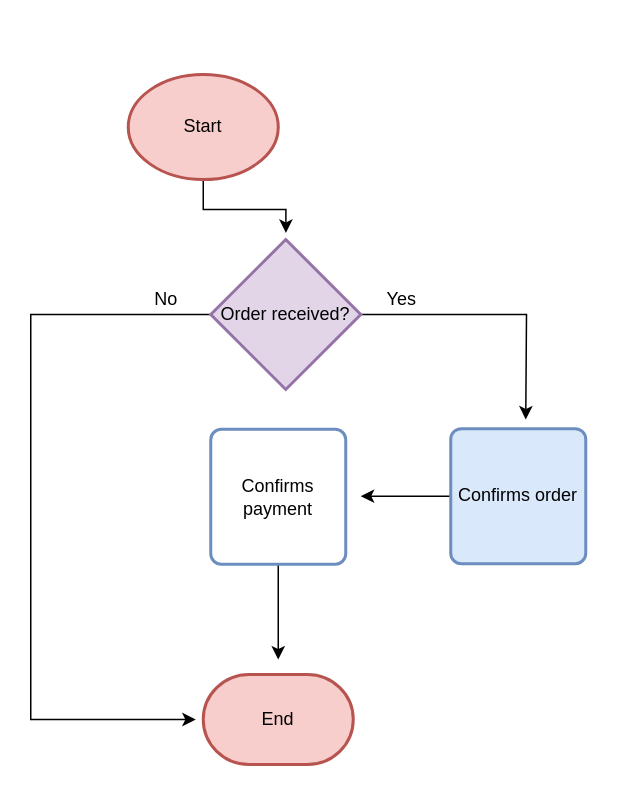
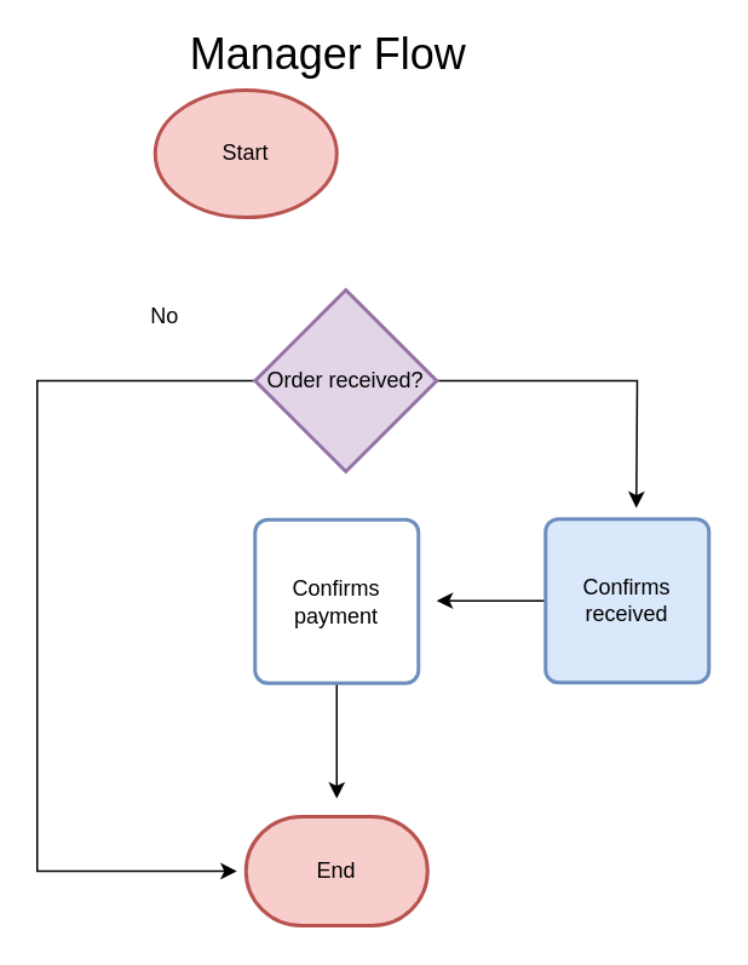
+ <mxCell id="14" value="&lt;font style=&quot;font-size: 24px&quot;&gt;Manager Flow&lt;/font&gt;" style="text;html=1;align=center;verticalAlign=middle;resizable=0;points=[];autosize=1;" vertex="1" parent="1"><mxGeometry x="95" y="20" width="170" height="20" as="geometry" /></mxCell>
- <mxCell id="2" style="edgeStyle=orthogonalEdgeStyle;rounded=0;orthogonalLoop=1;jettySize=auto;html=1;entryX=0.501;entryY=-0.044;entryDx=0;entryDy=0;entryPerimeter=0;" parent="1" source="3" target="6" edge="1"><mxGeometry relative="1" as="geometry" /></mxCell>
- <mxCell id="12" value="No" style="text;html=1;align=center;verticalAlign=middle;resizable=0;points=[];autosize=1;" parent="1" vertex="1"><mxGeometry x="95" y="189" width="30" height="20" as="geometry" /></mxCell>
+ <mxCell id="12" value="No" style="text;html=1;align=center;verticalAlign=middle;resizable=0;points=[];autosize=1;" parent="1" vertex="1"><mxGeometry x="75" y="164" width="30" height="20" as="geometry" /></mxCell>
- <mxCell id="13" value="Yes" style="text;html=1;align=center;verticalAlign=middle;resizable=0;points=[];autosize=1;" parent="1" vertex="1"><mxGeometry x="247" y="189" width="40" height="20" as="geometry" /></mxCell>
- <mxCell id="8" value="Confirms order" style="rounded=1;whiteSpace=wrap;html=1;absoluteArcSize=1;arcSize=14;strokeWidth=2;fillColor=#dae8fc;strokeColor=#6c8ebf;" parent="1" vertex="1"><mxGeometry x="300" y="285.14" width="90" height="90" as="geometry" /></mxCell>
+ <mxCell id="8" value="Confirms received" style="rounded=1;whiteSpace=wrap;html=1;absoluteArcSize=1;arcSize=14;strokeWidth=2;fillColor=#dae8fc;strokeColor=#6c8ebf;" parent="1" vertex="1"><mxGeometry x="300" y="285.14" width="90" height="90" as="geometry" /></mxCell>
